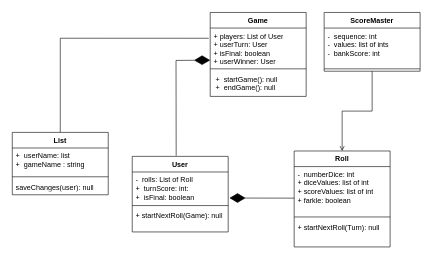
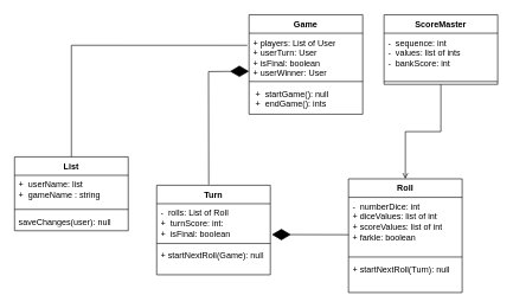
- <mxCell id="18" value="&amp;nbsp;+&amp;nbsp; startGame(): null&lt;div&gt;&amp;nbsp;+&amp;nbsp; endGame(): null&lt;/div&gt;" style="text;strokeColor=none;fillColor=none;align=left;verticalAlign=top;spacingLeft=4;spacingRight=4;overflow=hidden;rotatable=0;points=[[0,0.5],[1,0.5]];portConstraint=eastwest;whiteSpace=wrap;html=1;" parent="14" vertex="1"><mxGeometry y="98" width="160" height="42" as="geometry" /></mxCell>
+ <mxCell id="18" value="&amp;nbsp;+&amp;nbsp; startGame(): null&lt;div&gt;&amp;nbsp;+&amp;nbsp; endGame(): ints&lt;/div&gt;" style="text;strokeColor=none;fillColor=none;align=left;verticalAlign=top;spacingLeft=4;spacingRight=4;overflow=hidden;rotatable=0;points=[[0,0.5],[1,0.5]];portConstraint=eastwest;whiteSpace=wrap;html=1;" parent="14" vertex="1"><mxGeometry y="98" width="160" height="42" as="geometry" /></mxCell>
- <mxCell id="2" value="User" style="swimlane;fontStyle=1;align=center;verticalAlign=top;childLayout=stackLayout;horizontal=1;startSize=26;horizontalStack=0;resizeParent=1;resizeParentMax=0;resizeLast=0;collapsible=1;marginBottom=0;whiteSpace=wrap;html=1;" parent="1" vertex="1"><mxGeometry x="220" y="260" width="160" height="126" as="geometry" /></mxCell>
+ <mxCell id="2" value="Turn" style="swimlane;fontStyle=1;align=center;verticalAlign=top;childLayout=stackLayout;horizontal=1;startSize=26;horizontalStack=0;resizeParent=1;resizeParentMax=0;resizeLast=0;collapsible=1;marginBottom=0;whiteSpace=wrap;html=1;" parent="1" vertex="1"><mxGeometry x="220" y="260" width="160" height="126" as="geometry" /></mxCell>
